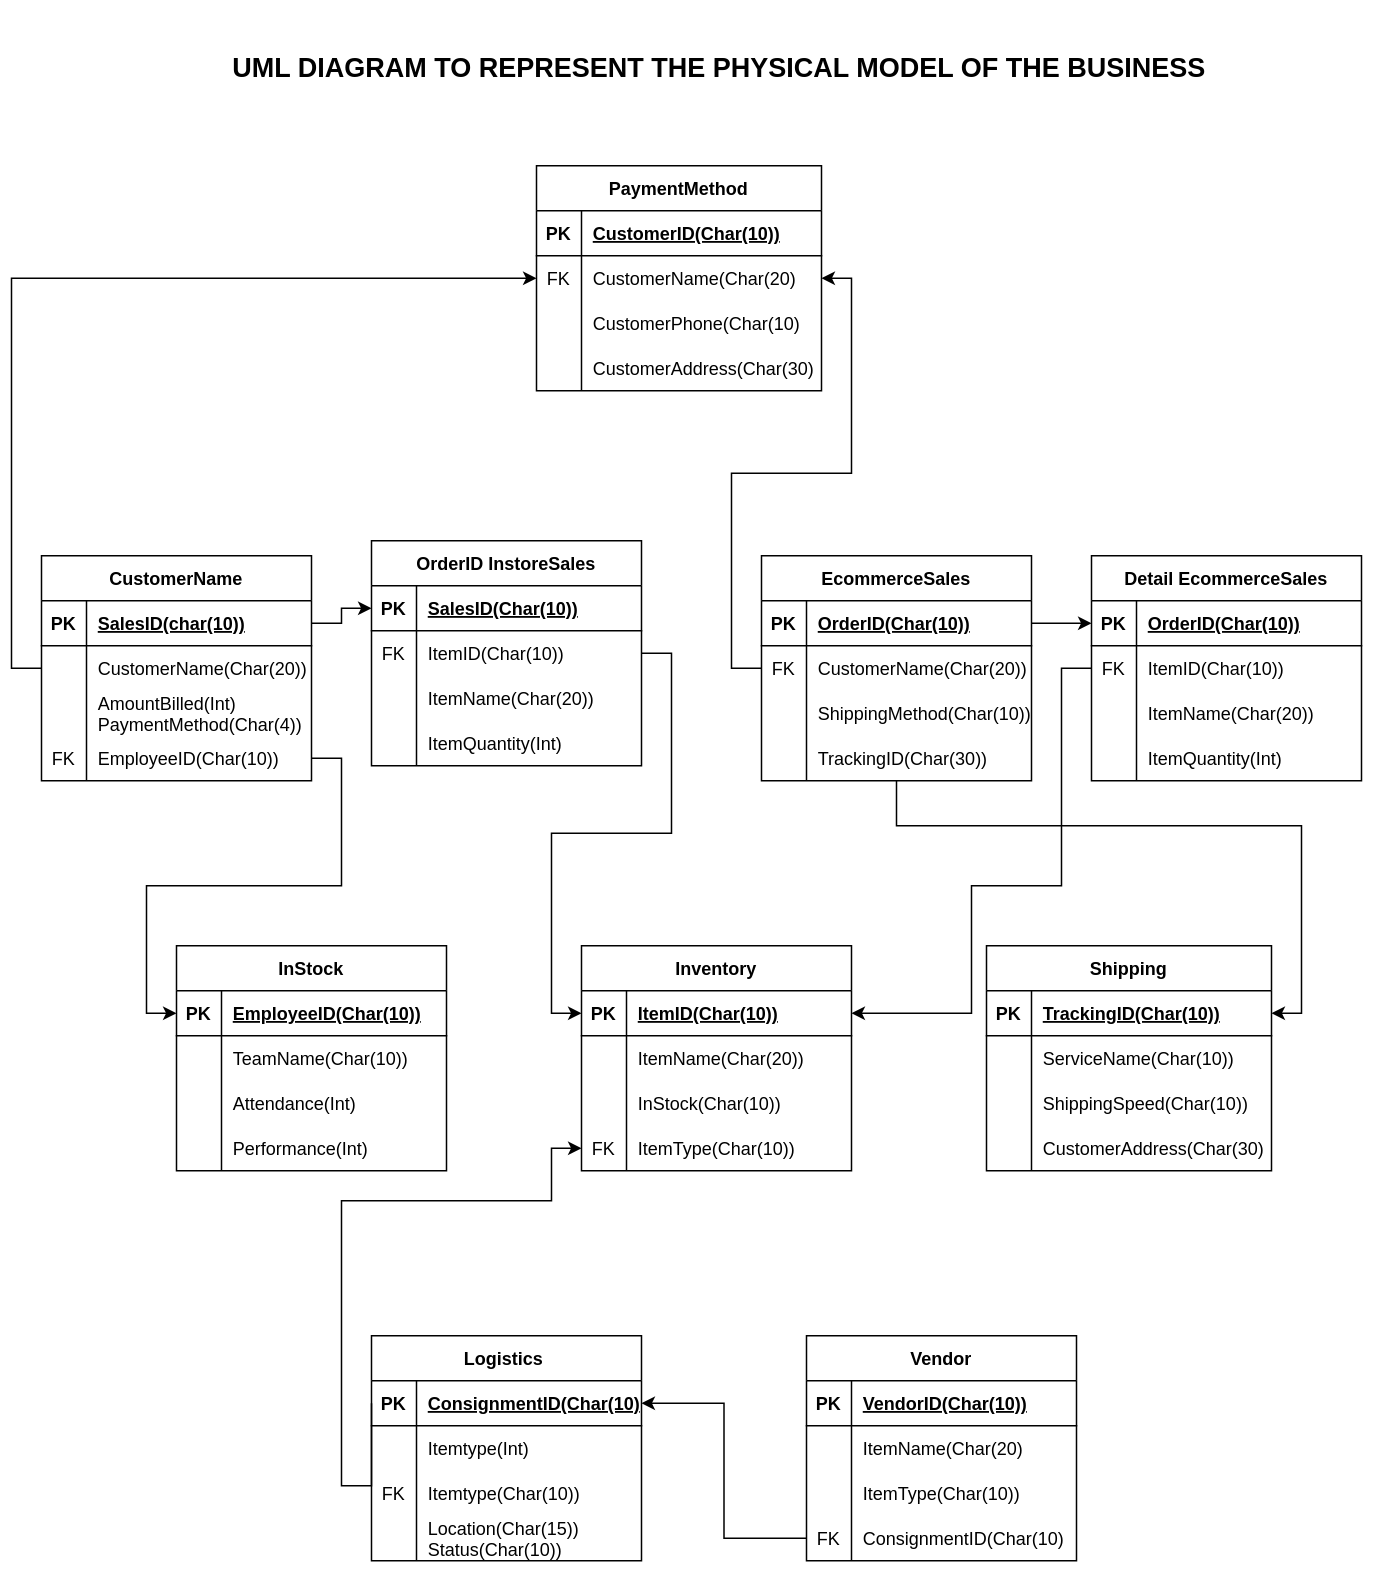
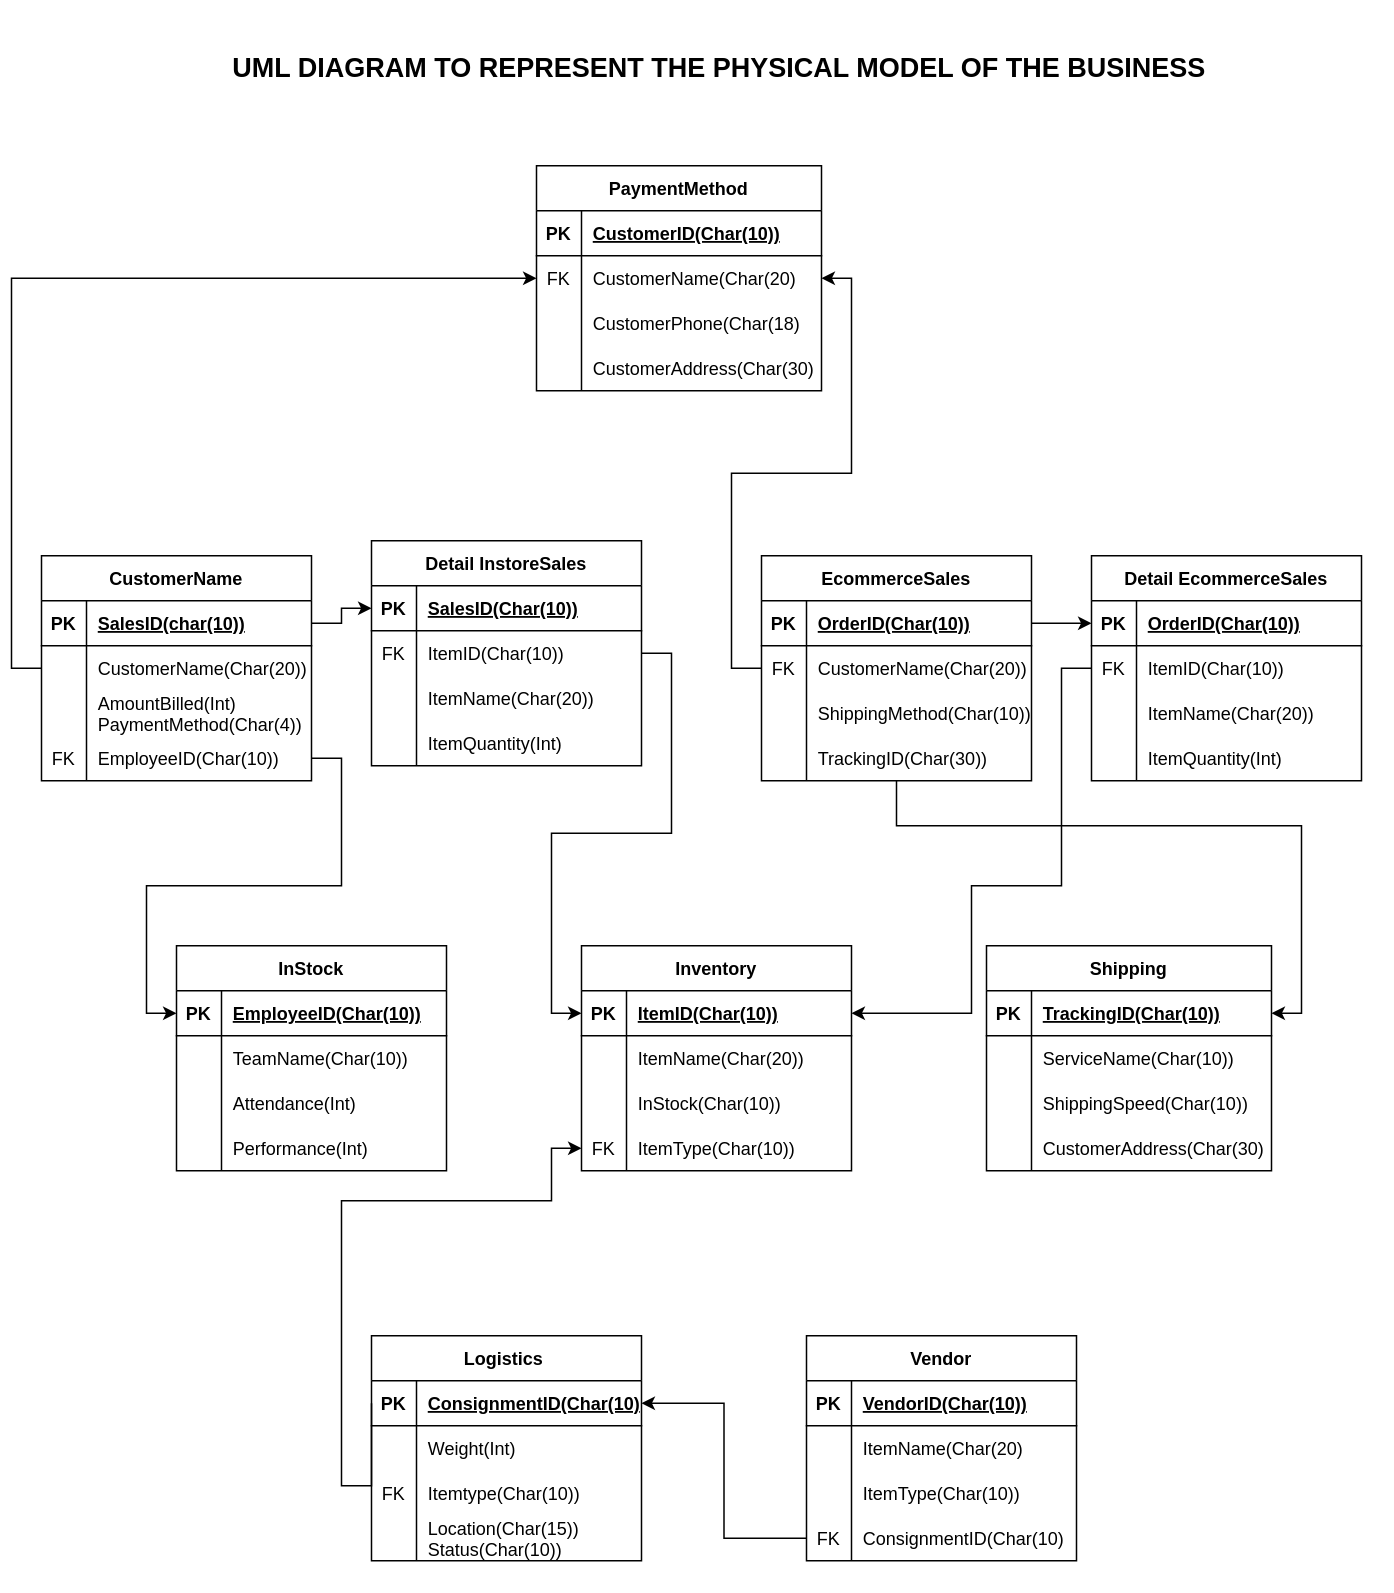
- <mxCell id="11" value="CustomerPhone(Char(10)" style="shape=partialRectangle;connectable=0;fillColor=none;top=0;left=0;bottom=0;right=0;align=left;spacingLeft=6;overflow=hidden;" parent="9" vertex="1"><mxGeometry x="30" width="160" height="30" as="geometry"><mxRectangle width="160" height="30" as="alternateBounds" /></mxGeometry></mxCell>
+ <mxCell id="11" value="CustomerPhone(Char(18)" style="shape=partialRectangle;connectable=0;fillColor=none;top=0;left=0;bottom=0;right=0;align=left;spacingLeft=6;overflow=hidden;" parent="9" vertex="1"><mxGeometry x="30" width="160" height="30" as="geometry"><mxRectangle width="160" height="30" as="alternateBounds" /></mxGeometry></mxCell>
- <mxCell id="28" value="OrderID InstoreSales" style="shape=table;startSize=30;container=1;collapsible=1;childLayout=tableLayout;fixedRows=1;rowLines=0;fontStyle=1;align=center;resizeLast=1;" parent="1" vertex="1"><mxGeometry x="240" y="360" width="180" height="150" as="geometry" /></mxCell>
+ <mxCell id="28" value="Detail InstoreSales" style="shape=table;startSize=30;container=1;collapsible=1;childLayout=tableLayout;fixedRows=1;rowLines=0;fontStyle=1;align=center;resizeLast=1;" parent="1" vertex="1"><mxGeometry x="240" y="360" width="180" height="150" as="geometry" /></mxCell>
- <mxCell id="112" value="Itemtype(Int)" style="shape=partialRectangle;connectable=0;fillColor=none;top=0;left=0;bottom=0;right=0;align=left;spacingLeft=6;overflow=hidden;" vertex="1" parent="110"><mxGeometry x="30" width="150" height="30" as="geometry"><mxRectangle width="150" height="30" as="alternateBounds" /></mxGeometry></mxCell>
+ <mxCell id="112" value="Weight(Int)" style="shape=partialRectangle;connectable=0;fillColor=none;top=0;left=0;bottom=0;right=0;align=left;spacingLeft=6;overflow=hidden;" vertex="1" parent="110"><mxGeometry x="30" width="150" height="30" as="geometry"><mxRectangle width="150" height="30" as="alternateBounds" /></mxGeometry></mxCell>
